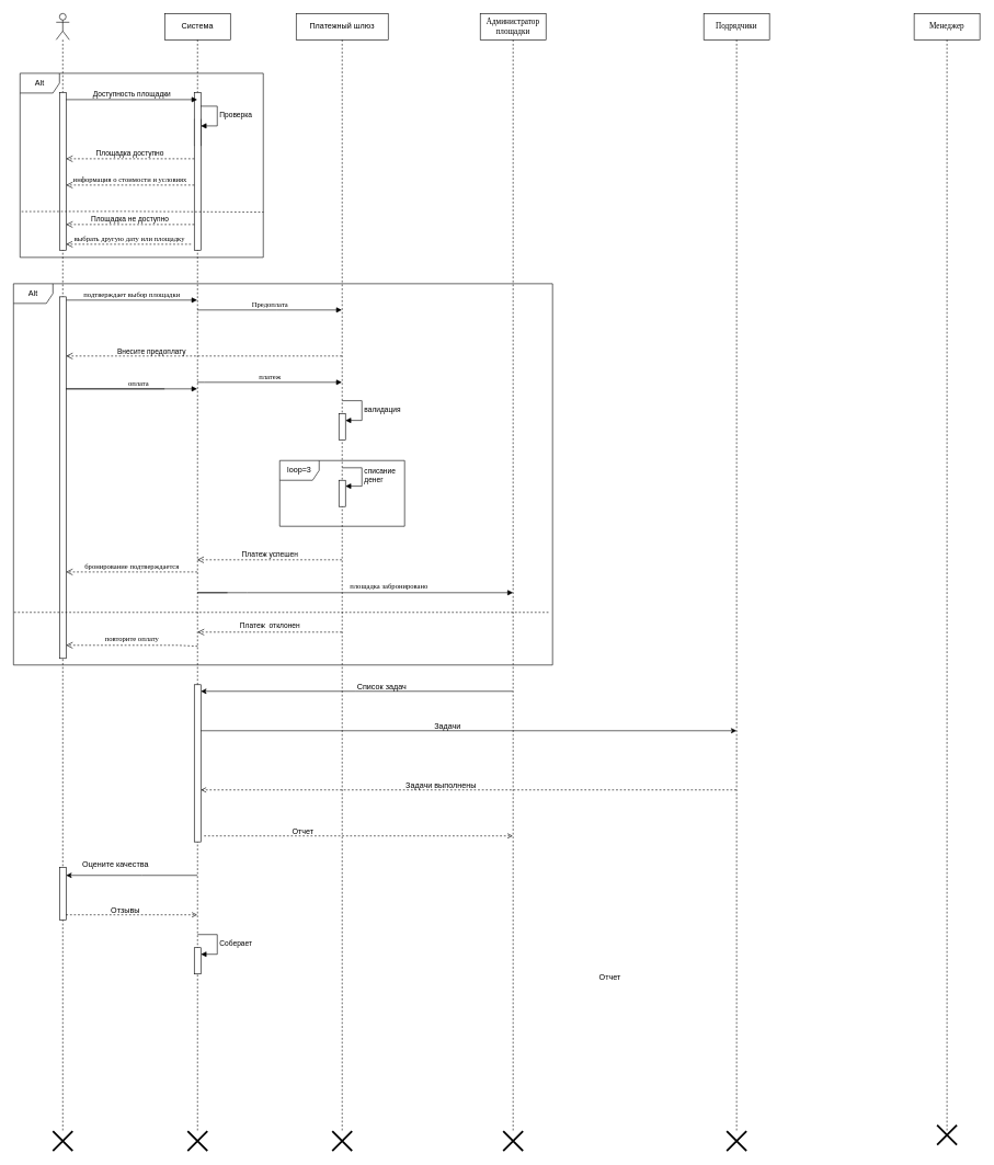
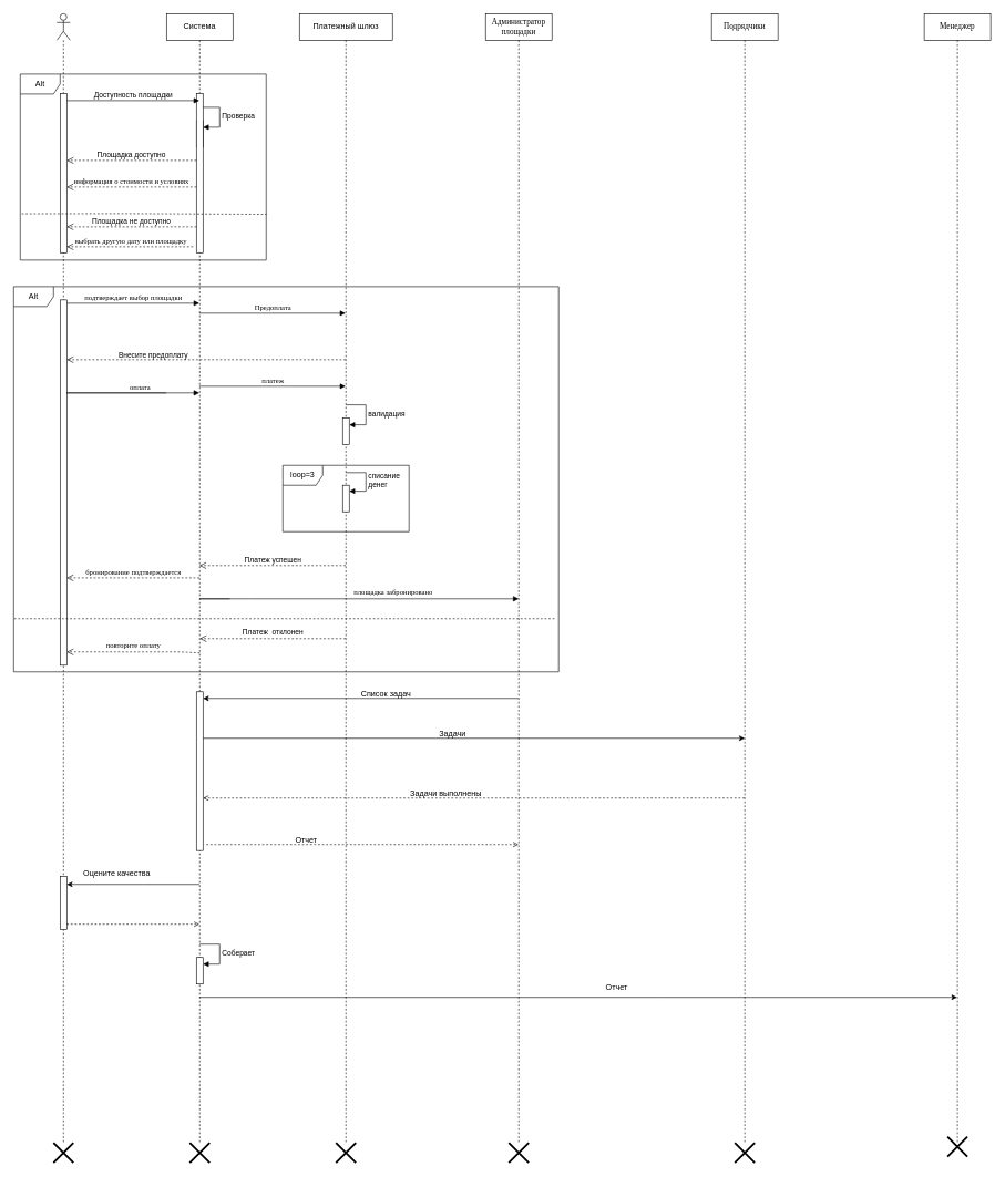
- <mxCell id="55" value="Отзывы" style="text;html=1;align=center;verticalAlign=middle;resizable=0;points=[];autosize=1;strokeColor=none;fillColor=none;" vertex="1" parent="1"><mxGeometry x="155" y="1369" width="70" height="30" as="geometry" /></mxCell>
+ <mxCell id="56" value="" style="endArrow=classic;html=1;rounded=0;" edge="1" parent="1" source="7" target="29"><mxGeometry width="50" height="50" relative="1" as="geometry"><mxPoint x="640" y="1461" as="sourcePoint" /><mxPoint x="690" y="1411" as="targetPoint" /><Array as="points"><mxPoint x="990" y="1501" /></Array></mxGeometry></mxCell>
